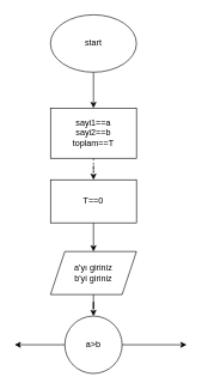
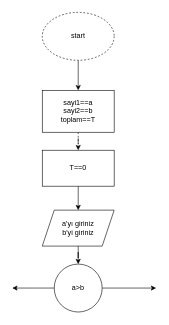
- <mxCell id="3" value="start" style="ellipse;whiteSpace=wrap;html=1;" vertex="1" parent="1"><mxGeometry x="70" width="120" height="80" as="geometry" y="20" /></mxCell>
+ <mxCell id="3" value="start" style="ellipse;whiteSpace=wrap;html=1;dashed=1;" vertex="1" parent="1"><mxGeometry x="70" width="120" height="80" as="geometry" y="20" /></mxCell>
